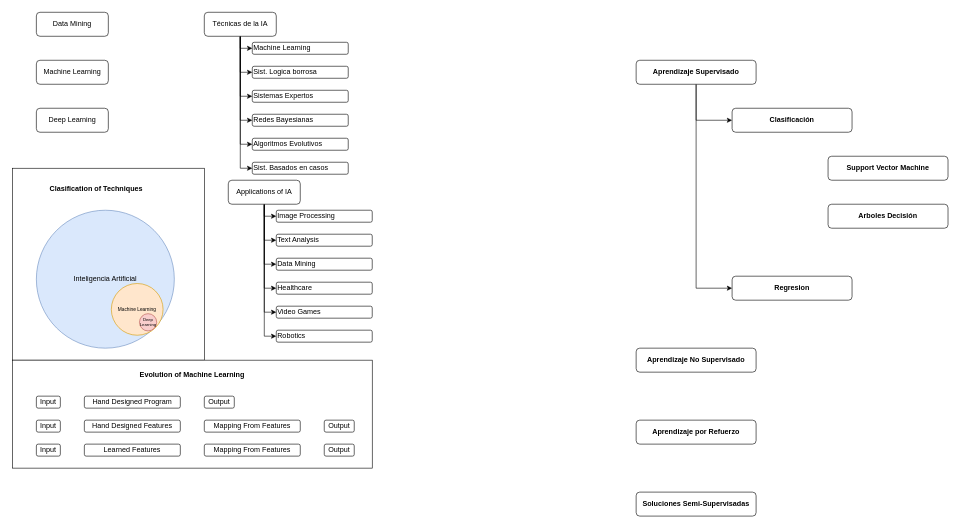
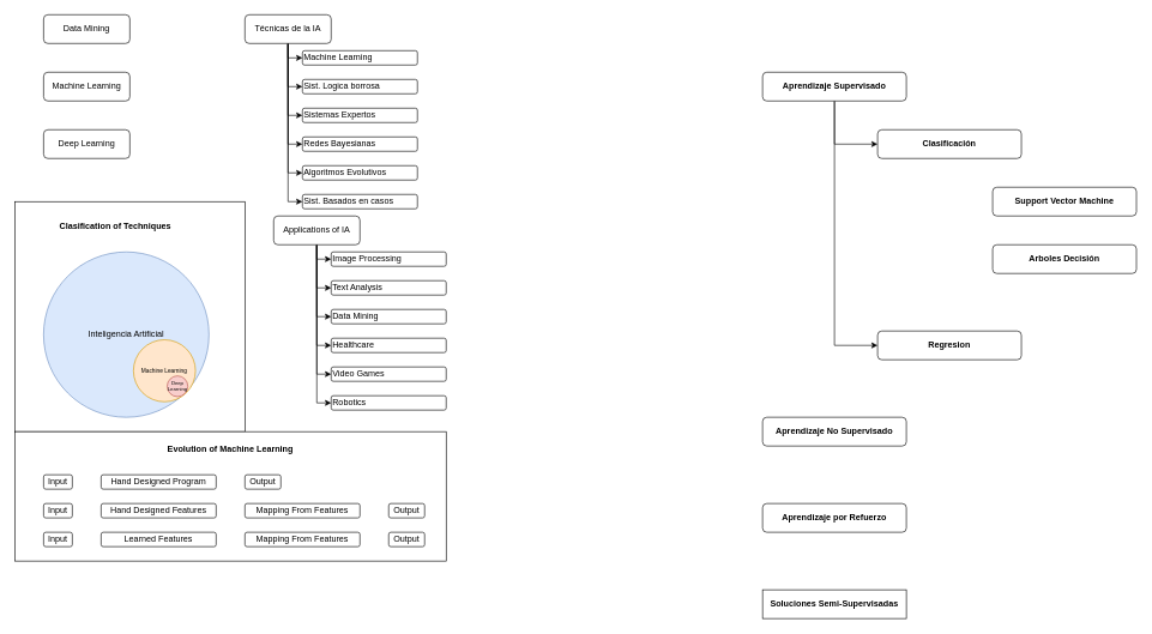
- <mxCell id="57" value="Soluciones Semi-Supervisadas" style="rounded=1;whiteSpace=wrap;html=1;fontSize=12;fontStyle=1" vertex="1" parent="1"><mxGeometry x="1060" y="820" width="200" height="40" as="geometry" /></mxCell>
+ <mxCell id="57" value="Soluciones Semi-Supervisadas" style="whiteSpace=wrap;html=1;fontSize=12;fontStyle=1;rounded=0;" vertex="1" parent="1"><mxGeometry x="1060" y="820" width="200" height="40" as="geometry" /></mxCell>
